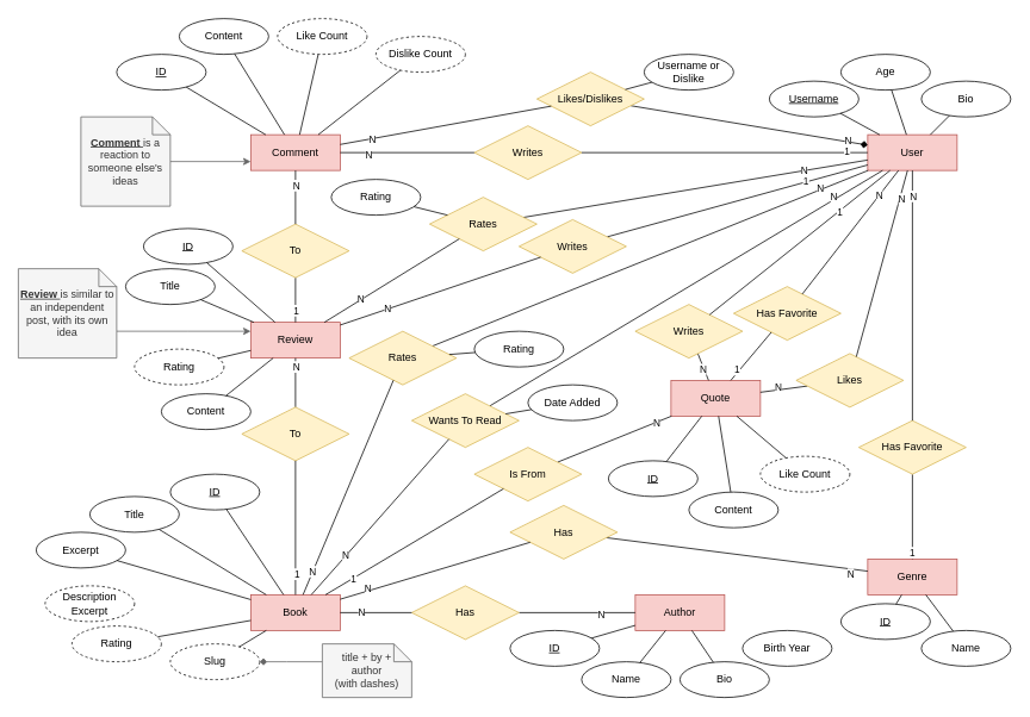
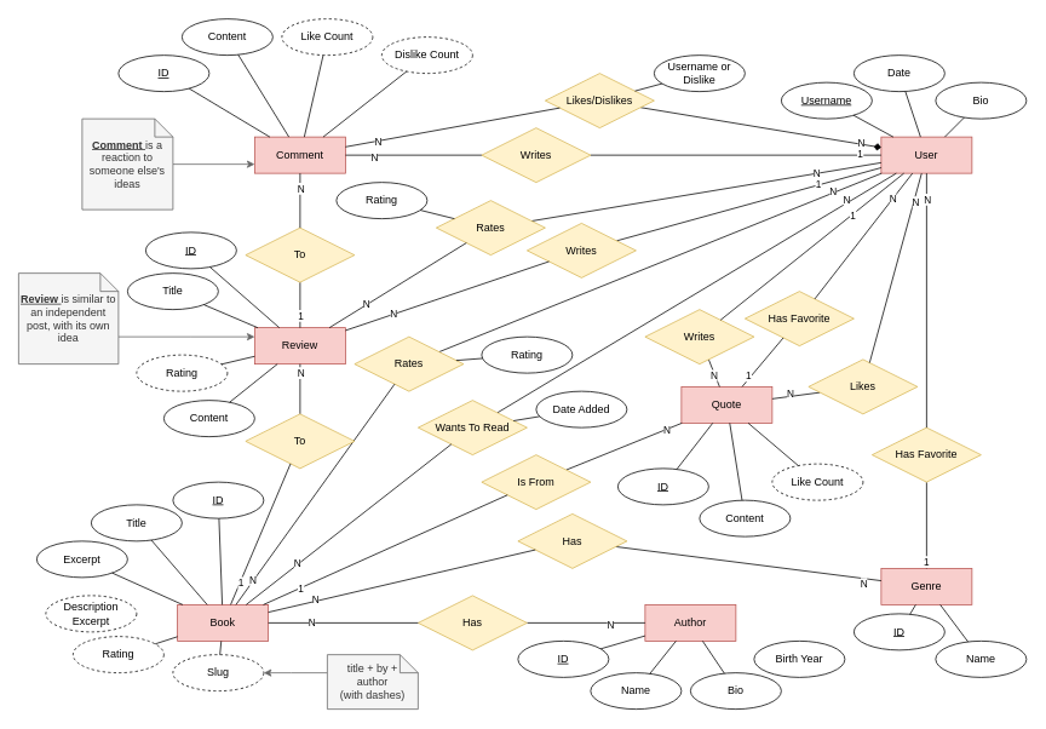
- <mxCell id="58" value="Age" style="ellipse;whiteSpace=wrap;html=1;align=center;" parent="1" vertex="1"><mxGeometry x="940" y="60" width="100" height="40" as="geometry" /></mxCell>
+ <mxCell id="58" value="Date" style="ellipse;whiteSpace=wrap;html=1;align=center;" parent="1" vertex="1"><mxGeometry x="940" y="60" width="100" height="40" as="geometry" /></mxCell>
- <mxCell id="2" value="Book" style="whiteSpace=wrap;html=1;align=center;fillColor=#f8cecc;strokeColor=#b85450;" parent="1" vertex="1"><mxGeometry x="280" y="665" width="100" height="40" as="geometry" /></mxCell>
+ <mxCell id="2" value="Book" style="whiteSpace=wrap;html=1;align=center;fillColor=#f8cecc;strokeColor=#b85450;" parent="1" vertex="1"><mxGeometry x="195" y="665" width="100" height="40" as="geometry" /></mxCell>
- <mxCell id="38" style="edgeStyle=orthogonalEdgeStyle;rounded=0;orthogonalLoop=1;jettySize=auto;html=1;fillColor=#f5f5f5;strokeColor=#666666;endArrow=diamond;" parent="1" source="39" target="36" edge="1"><mxGeometry relative="1" as="geometry"><Array as="points"><mxPoint x="320" y="740" /><mxPoint x="320" y="740" /></Array></mxGeometry></mxCell>
+ <mxCell id="38" style="edgeStyle=orthogonalEdgeStyle;rounded=0;orthogonalLoop=1;jettySize=auto;html=1;fillColor=#f5f5f5;strokeColor=#666666;" parent="1" source="39" target="36" edge="1"><mxGeometry relative="1" as="geometry"><Array as="points"><mxPoint x="320" y="740" /><mxPoint x="320" y="740" /></Array></mxGeometry></mxCell>
